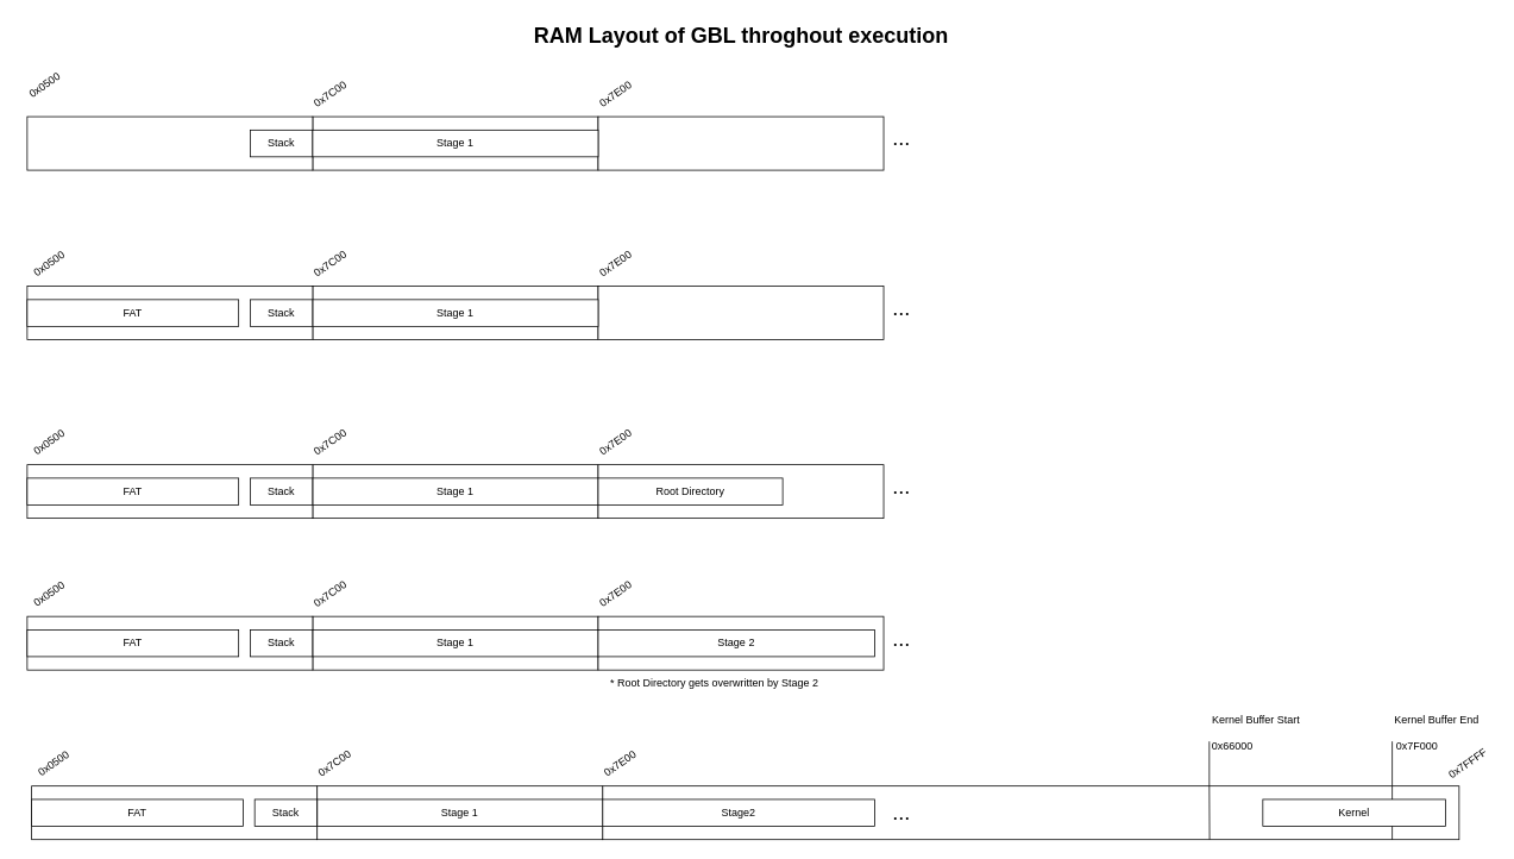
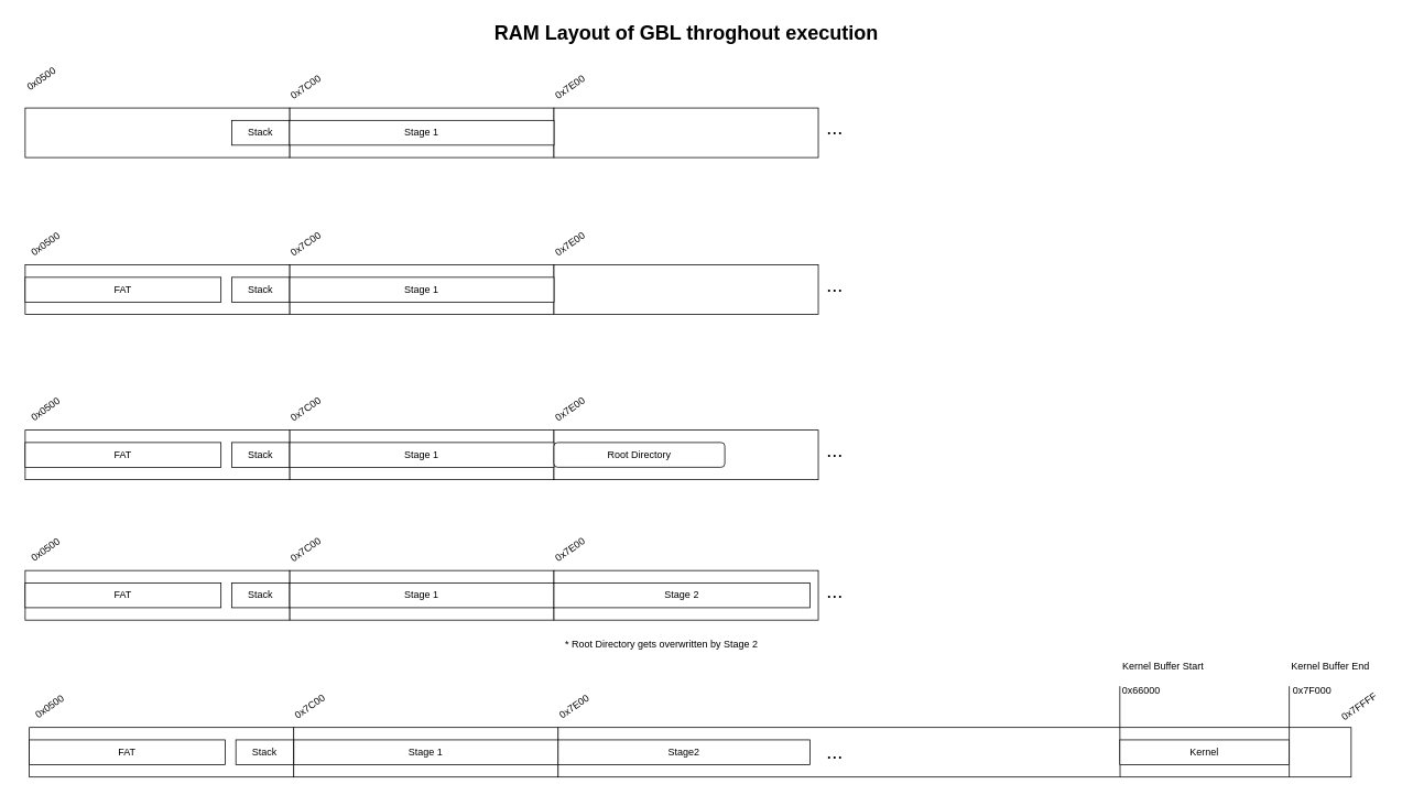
- <mxCell id="53" value="Root Directory" style="rounded=0;whiteSpace=wrap;html=1;container=0;" parent="1" vertex="1"><mxGeometry x="670.002" y="535" width="206.82" height="30" as="geometry" /></mxCell>
+ <mxCell id="53" value="Root Directory" style="whiteSpace=wrap;html=1;container=0;rounded=1;" parent="1" vertex="1"><mxGeometry x="670.002" y="535" width="206.82" height="30" as="geometry" /></mxCell>
- <mxCell id="67" value="* Root Directory gets overwritten by Stage 2" style="text;html=1;align=center;verticalAlign=middle;resizable=0;points=[];autosize=1;strokeColor=none;fillColor=none;" vertex="1" parent="1"><mxGeometry x="670" y="750" width="260" height="30" as="geometry" /></mxCell>
+ <mxCell id="67" value="* Root Directory gets overwritten by Stage 2" style="text;html=1;align=center;verticalAlign=middle;resizable=0;points=[];autosize=1;strokeColor=none;fillColor=none;" vertex="1" parent="1"><mxGeometry x="670" y="765" width="260" height="30" as="geometry" /></mxCell>
- <mxCell id="23" value="Kernel" style="rounded=0;whiteSpace=wrap;html=1;container=0;" parent="1" vertex="1"><mxGeometry x="1415" y="895" width="205" height="30" as="geometry" /></mxCell>
+ <mxCell id="23" value="Kernel" style="rounded=0;whiteSpace=wrap;html=1;container=0;" parent="1" vertex="1"><mxGeometry x="1355" y="895" width="205" height="30" as="geometry" /></mxCell>
